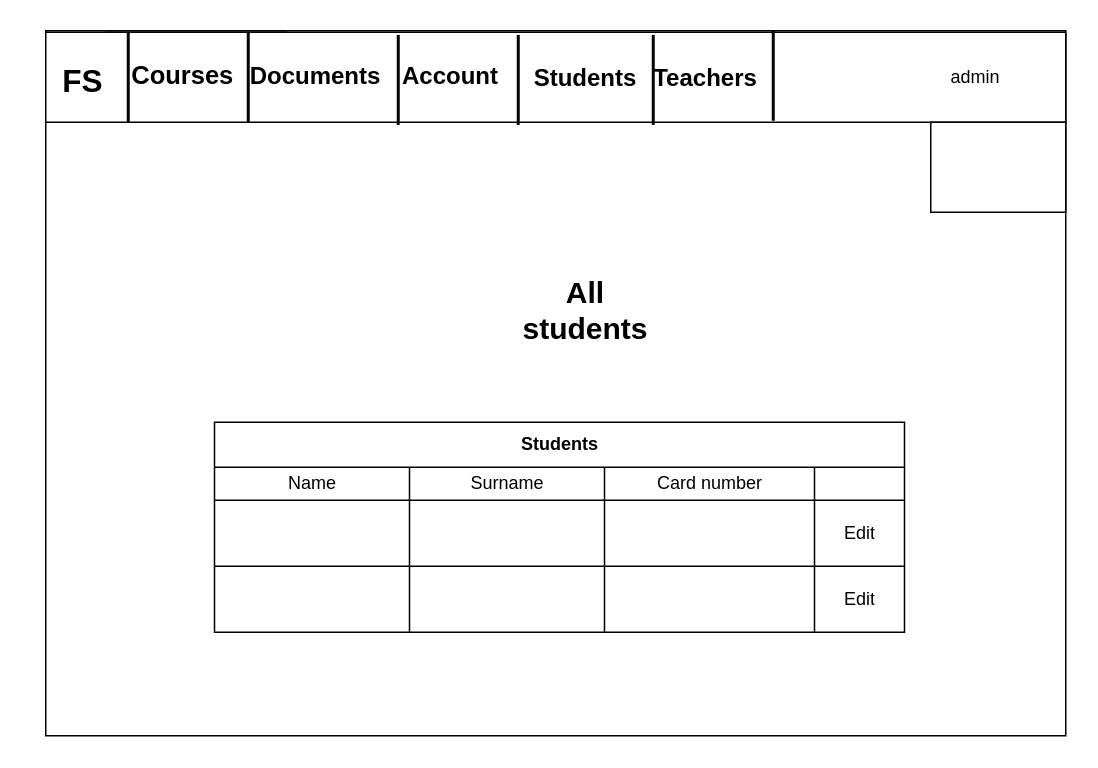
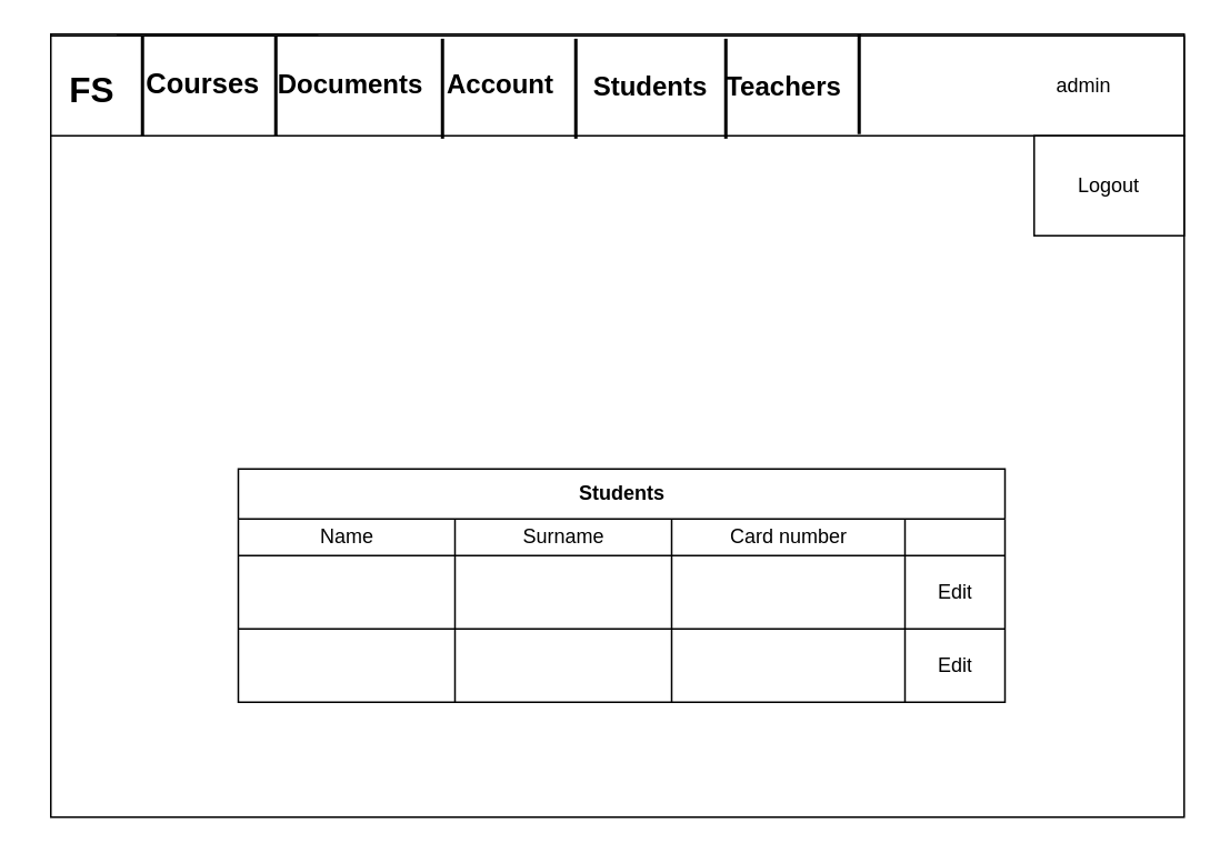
+ <mxCell id="12" value="Logout" style="text;html=1;strokeColor=none;fillColor=none;align=center;verticalAlign=middle;whiteSpace=wrap;rounded=0;" parent="1" vertex="1"><mxGeometry x="645" y="101" width="40" height="20" as="geometry" /></mxCell>
- <mxCell id="37" value="&lt;font style=&quot;font-size: 20px&quot;&gt;&lt;b&gt;All students&lt;/b&gt;&lt;/font&gt;" style="text;html=1;strokeColor=none;fillColor=none;align=center;verticalAlign=middle;whiteSpace=wrap;rounded=0;" vertex="1" parent="1"><mxGeometry x="345" y="171" width="90" height="70" as="geometry" /></mxCell>
